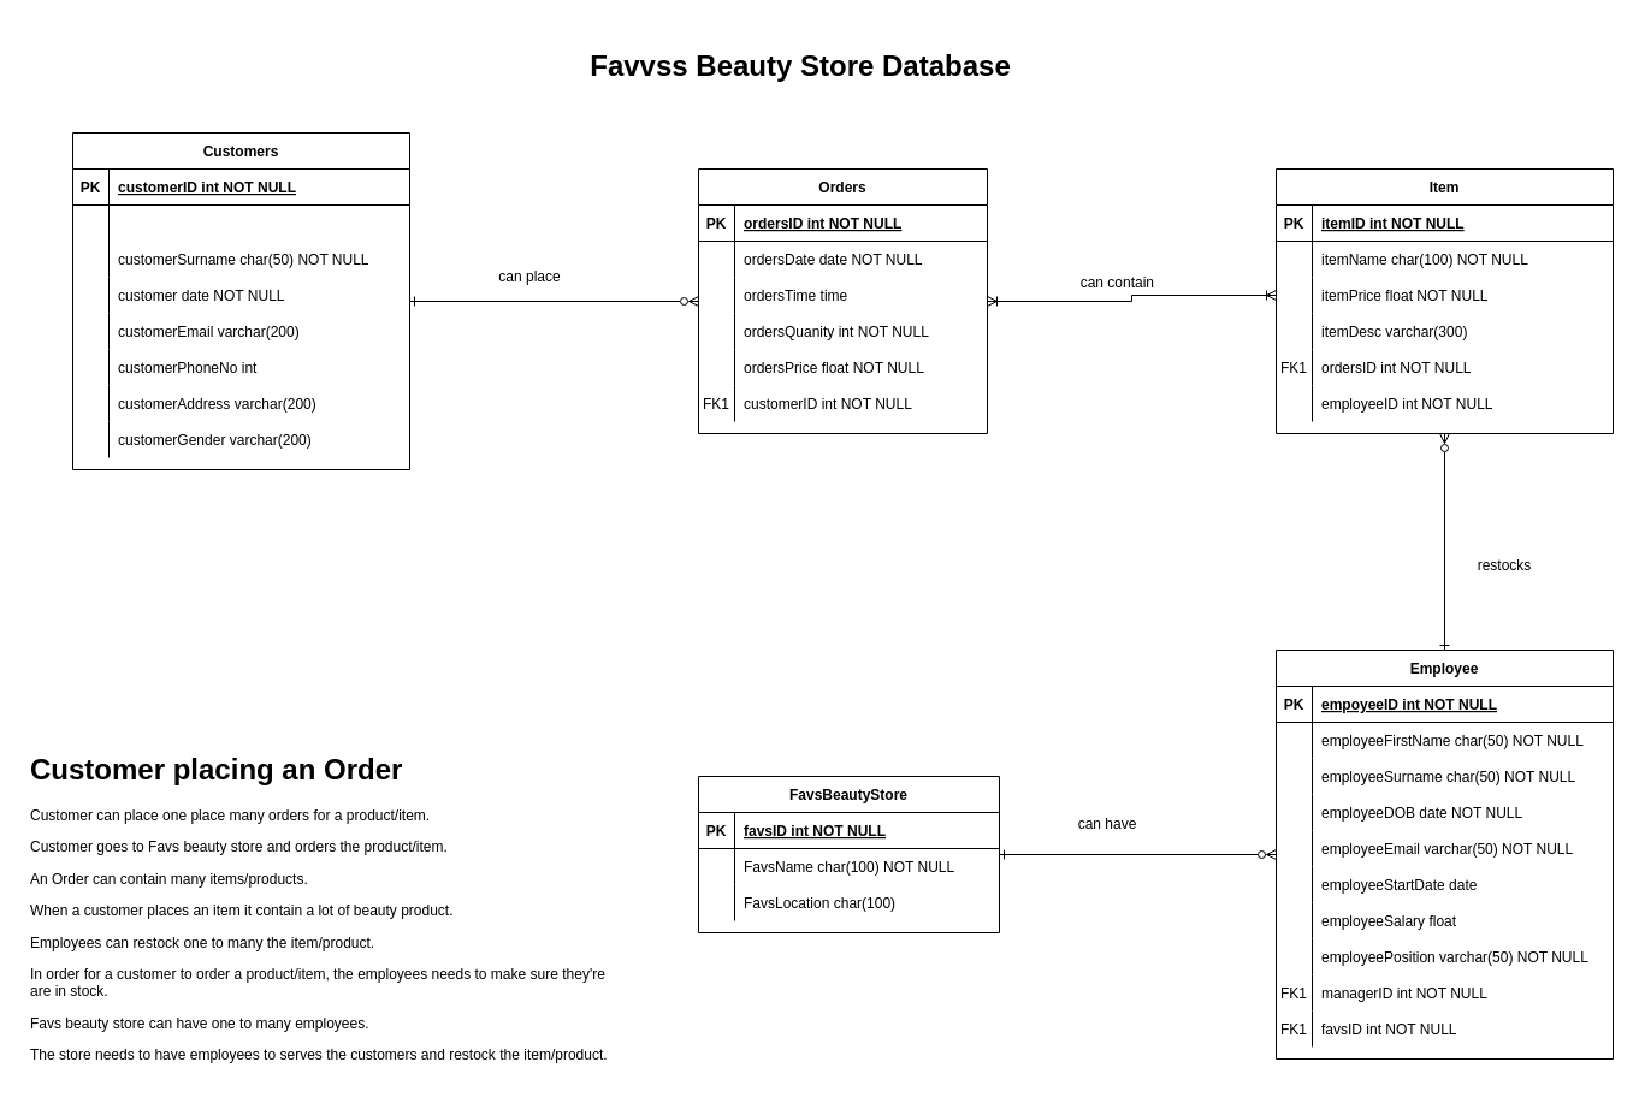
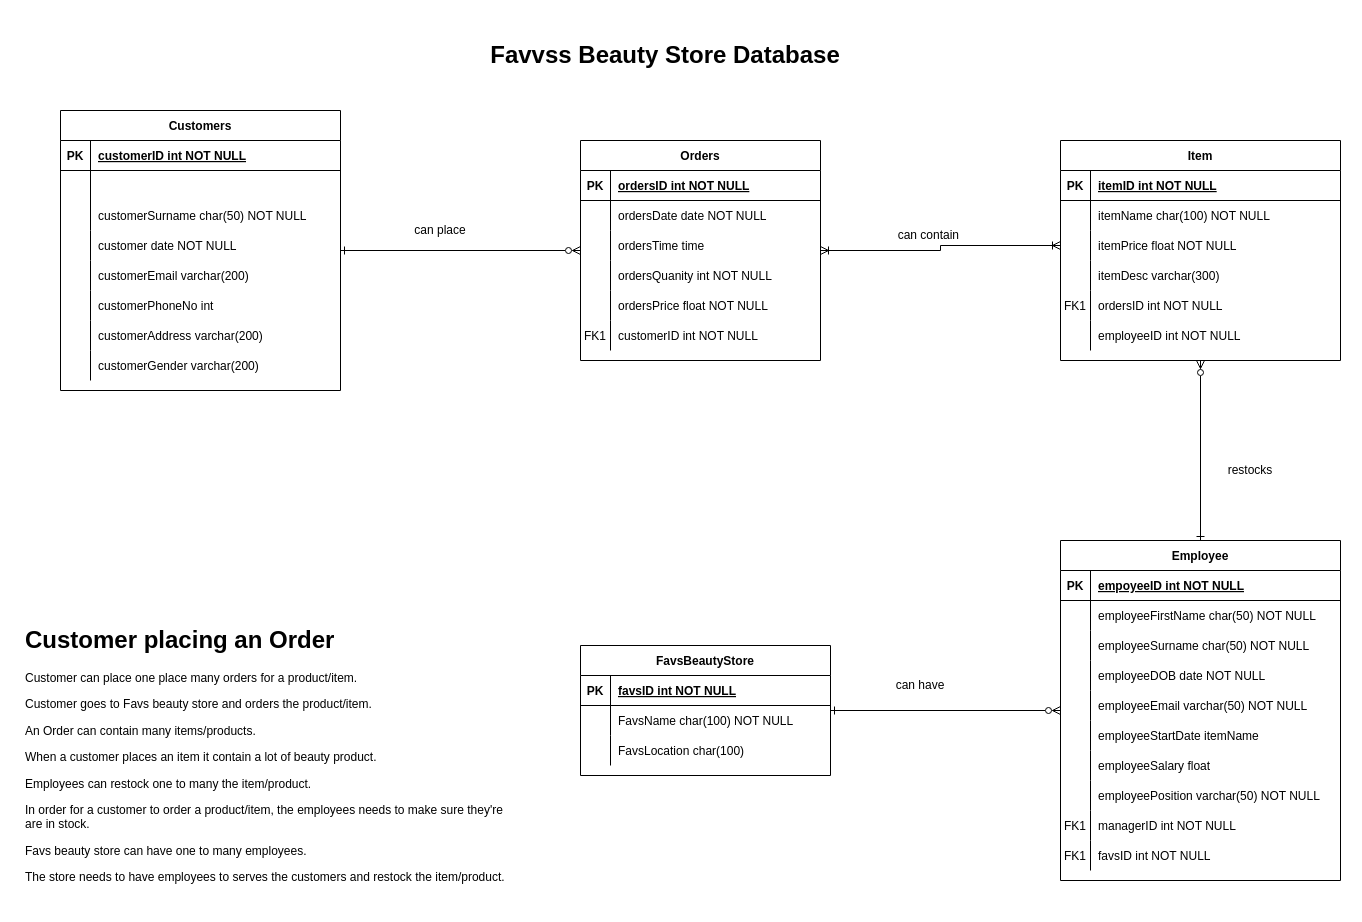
- <mxCell id="93" value="employeeStartDate date  " style="shape=partialRectangle;overflow=hidden;connectable=0;fillColor=none;top=0;left=0;bottom=0;right=0;align=left;spacingLeft=6;" parent="91" vertex="1"><mxGeometry x="30" width="250" height="30" as="geometry"><mxRectangle width="250" height="30" as="alternateBounds" /></mxGeometry></mxCell>
+ <mxCell id="93" value="employeeStartDate itemName  " style="shape=partialRectangle;overflow=hidden;connectable=0;fillColor=none;top=0;left=0;bottom=0;right=0;align=left;spacingLeft=6;" parent="91" vertex="1"><mxGeometry x="30" width="250" height="30" as="geometry"><mxRectangle width="250" height="30" as="alternateBounds" /></mxGeometry></mxCell>
